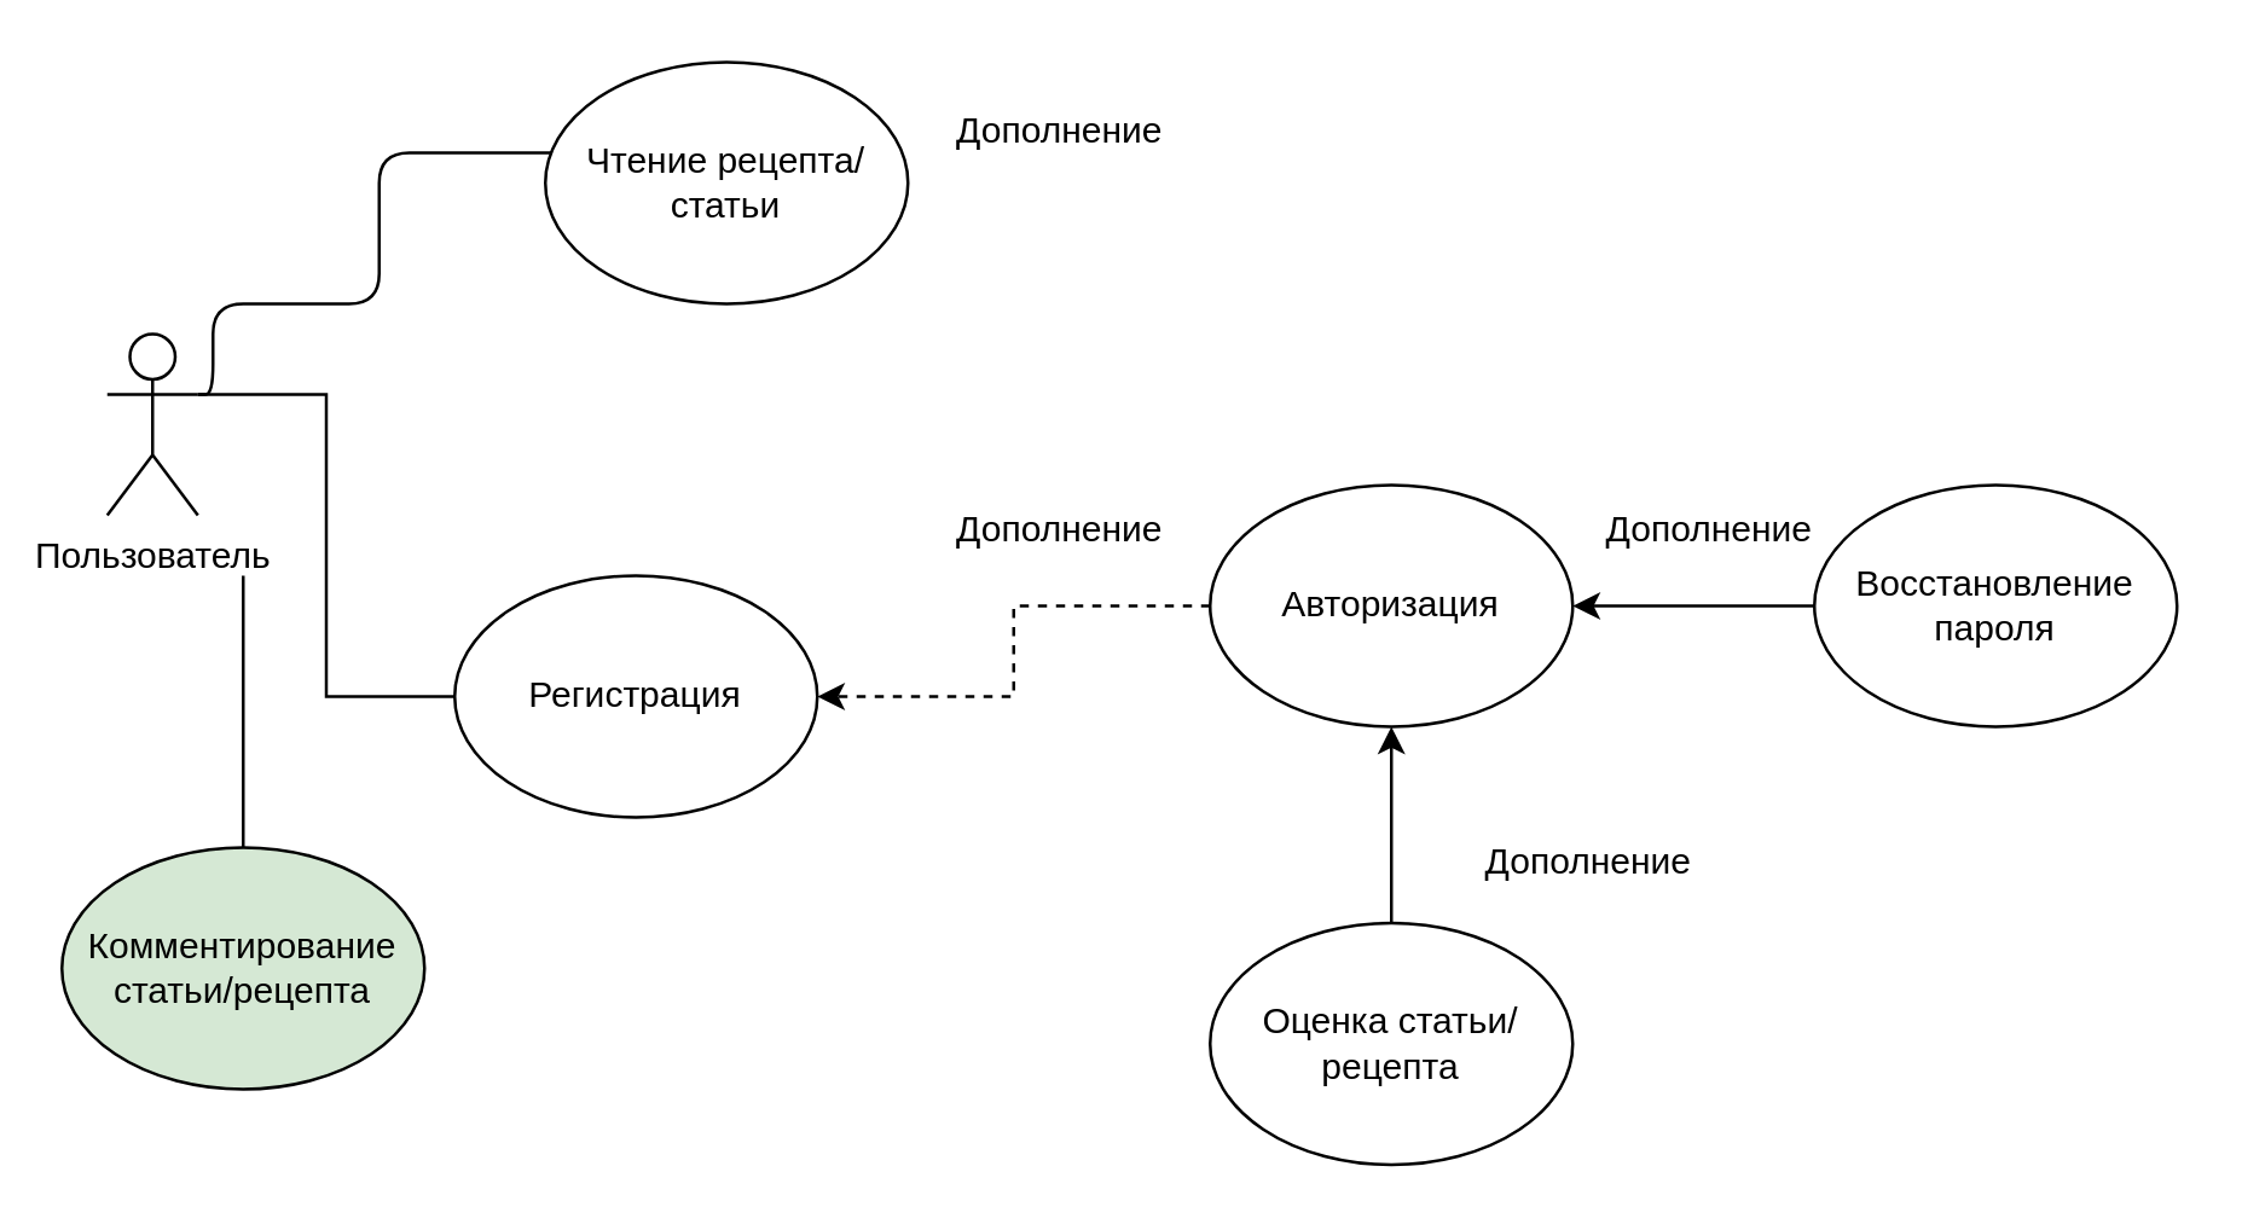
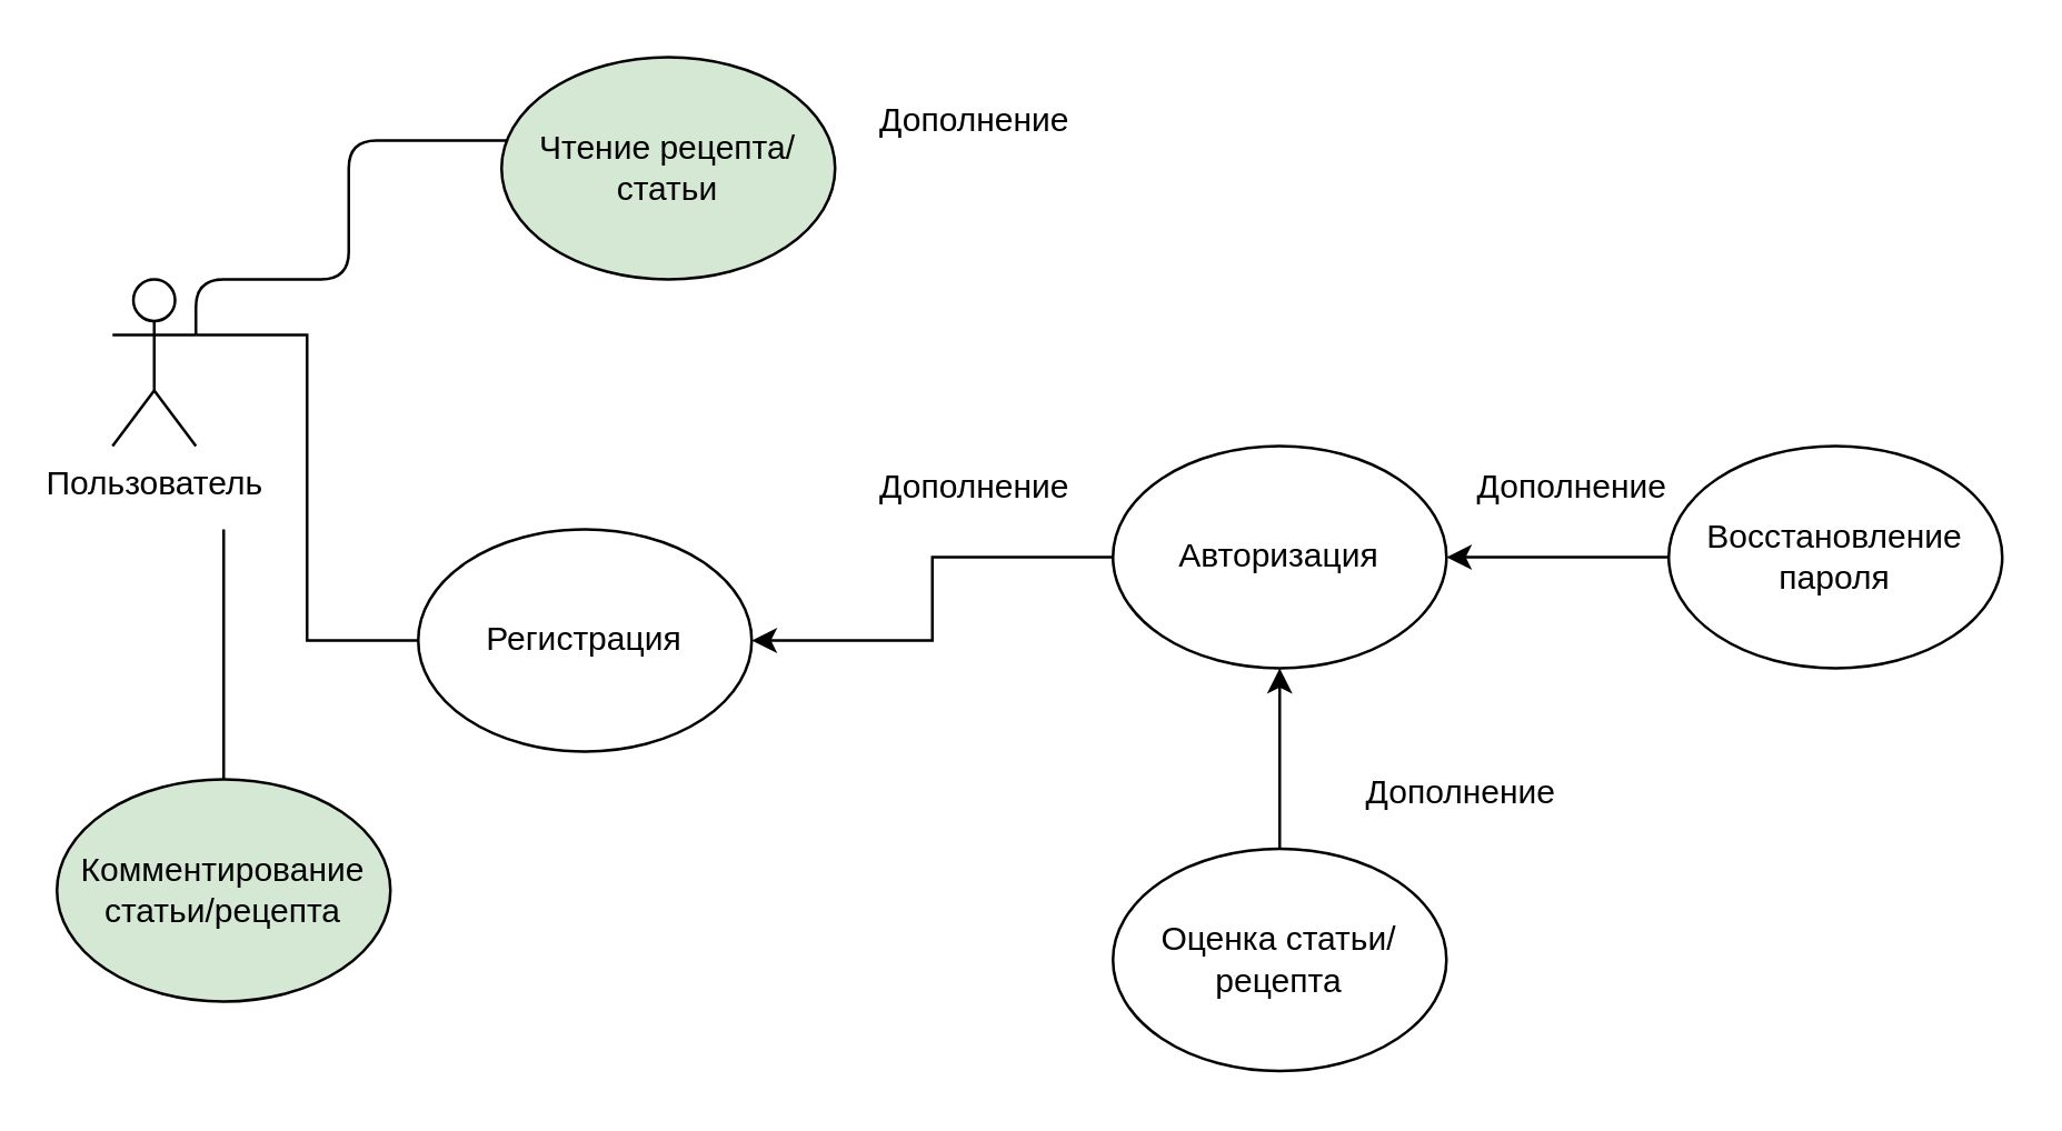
- <mxCell id="3" value="Чтение рецепта/статьи" style="ellipse;whiteSpace=wrap;html=1;" vertex="1" parent="1"><mxGeometry x="180" y="20" width="120" height="80" as="geometry" /></mxCell>
+ <mxCell id="3" value="Чтение рецепта/статьи" style="ellipse;whiteSpace=wrap;html=1;fillColor=#d5e8d4;" vertex="1" parent="1"><mxGeometry x="180" y="20" width="120" height="80" as="geometry" /></mxCell>
- <mxCell id="2" value="Пользователь" style="shape=umlActor;verticalLabelPosition=bottom;verticalAlign=top;html=1;outlineConnect=0;" vertex="1" parent="1"><mxGeometry x="35" y="110" width="30" height="60" as="geometry" /></mxCell>
+ <mxCell id="2" value="Пользователь" style="shape=umlActor;verticalLabelPosition=bottom;verticalAlign=top;html=1;outlineConnect=0;" vertex="1" parent="1"><mxGeometry x="40" y="100" width="30" height="60" as="geometry" /></mxCell>
- <mxCell id="8" style="edgeStyle=orthogonalEdgeStyle;rounded=0;orthogonalLoop=1;jettySize=auto;html=1;entryX=1;entryY=0.5;entryDx=0;entryDy=0;endArrow=classic;startFill=0;startArrow=none;endFill=1;dashed=1;" edge="1" parent="1" source="9" target="5"><mxGeometry relative="1" as="geometry" /></mxCell>
+ <mxCell id="8" style="edgeStyle=orthogonalEdgeStyle;rounded=0;orthogonalLoop=1;jettySize=auto;html=1;entryX=1;entryY=0.5;entryDx=0;entryDy=0;endArrow=classic;startFill=0;startArrow=none;endFill=1;" edge="1" parent="1" source="9" target="5"><mxGeometry relative="1" as="geometry" /></mxCell>
